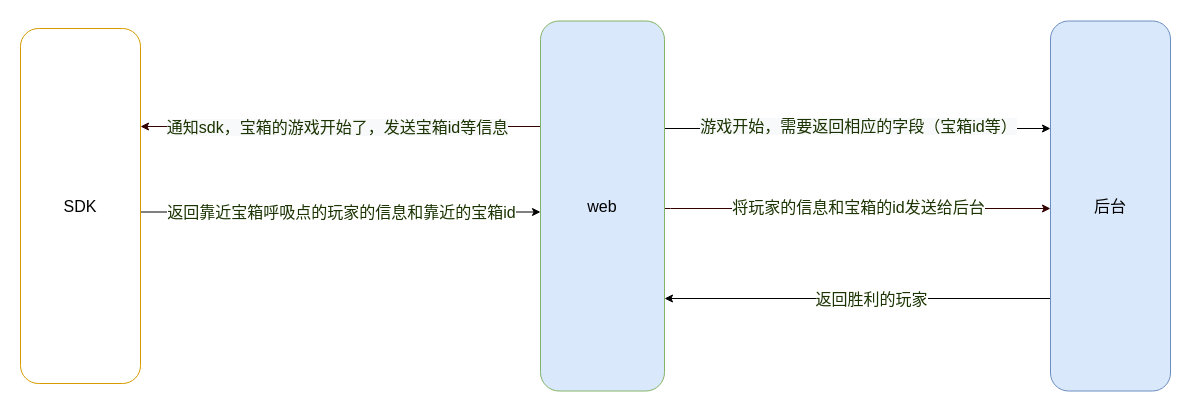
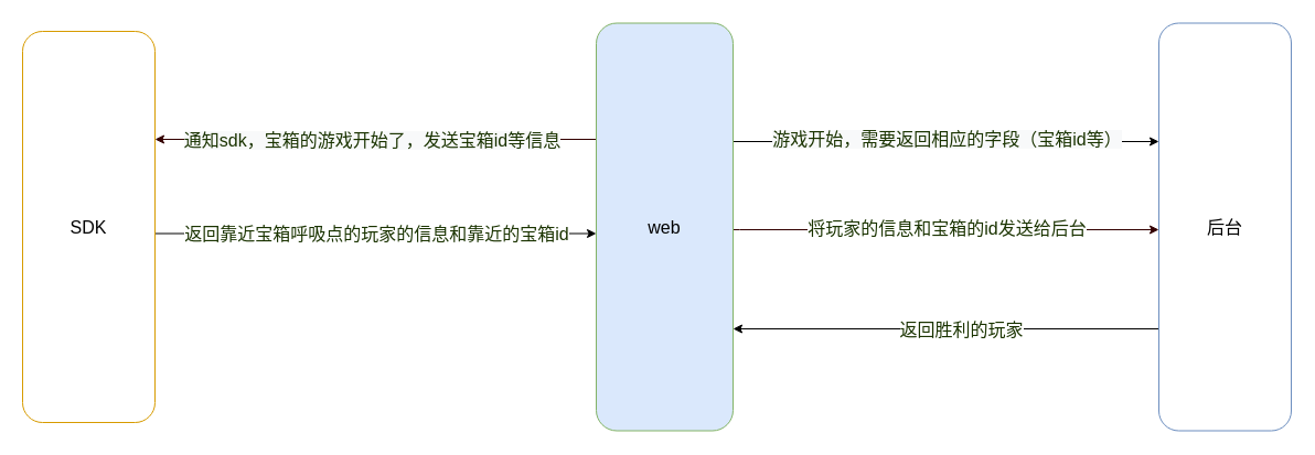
- <mxCell id="11" value="后台" style="rounded=1;whiteSpace=wrap;html=1;rotation=0;fillColor=#dae8fc;strokeColor=#6c8ebf;fontSize=16;" parent="1" vertex="1"><mxGeometry x="1050" y="20.5" width="120" height="370" as="geometry" /></mxCell>
+ <mxCell id="11" value="后台" style="rounded=1;whiteSpace=wrap;html=1;rotation=0;fillColor=#ffffff;strokeColor=#6c8ebf;fontSize=16;" parent="1" vertex="1"><mxGeometry x="1050" y="20.5" width="120" height="370" as="geometry" /></mxCell>
